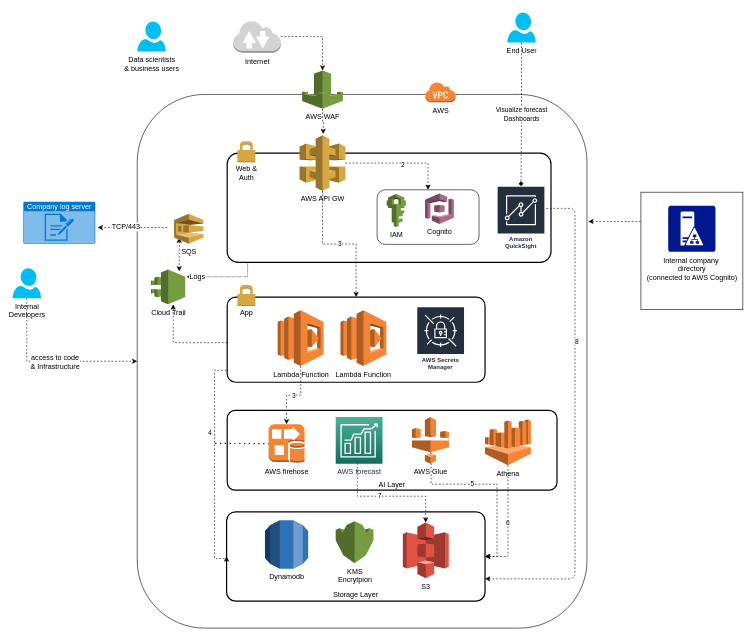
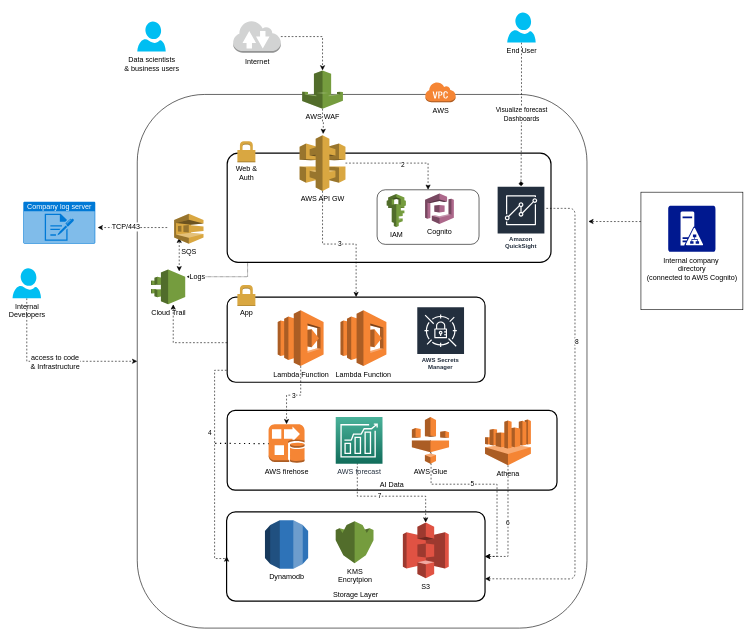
- <mxCell id="5" value="&#10;&#10;&#10;&#10;&#10;&#10;&#10;&#10;AI Layer" style="rounded=1;arcSize=10;dashed=0;strokeColor=#000000;fillColor=none;gradientColor=none;strokeWidth=2;" parent="1" vertex="1"><mxGeometry x="378" y="684" width="550" height="133" as="geometry" /></mxCell>
+ <mxCell id="5" value="&#10;&#10;&#10;&#10;&#10;&#10;&#10;&#10;AI Data" style="rounded=1;arcSize=10;dashed=0;strokeColor=#000000;fillColor=none;gradientColor=none;strokeWidth=2;" parent="1" vertex="1"><mxGeometry x="378" y="684" width="550" height="133" as="geometry" /></mxCell>
